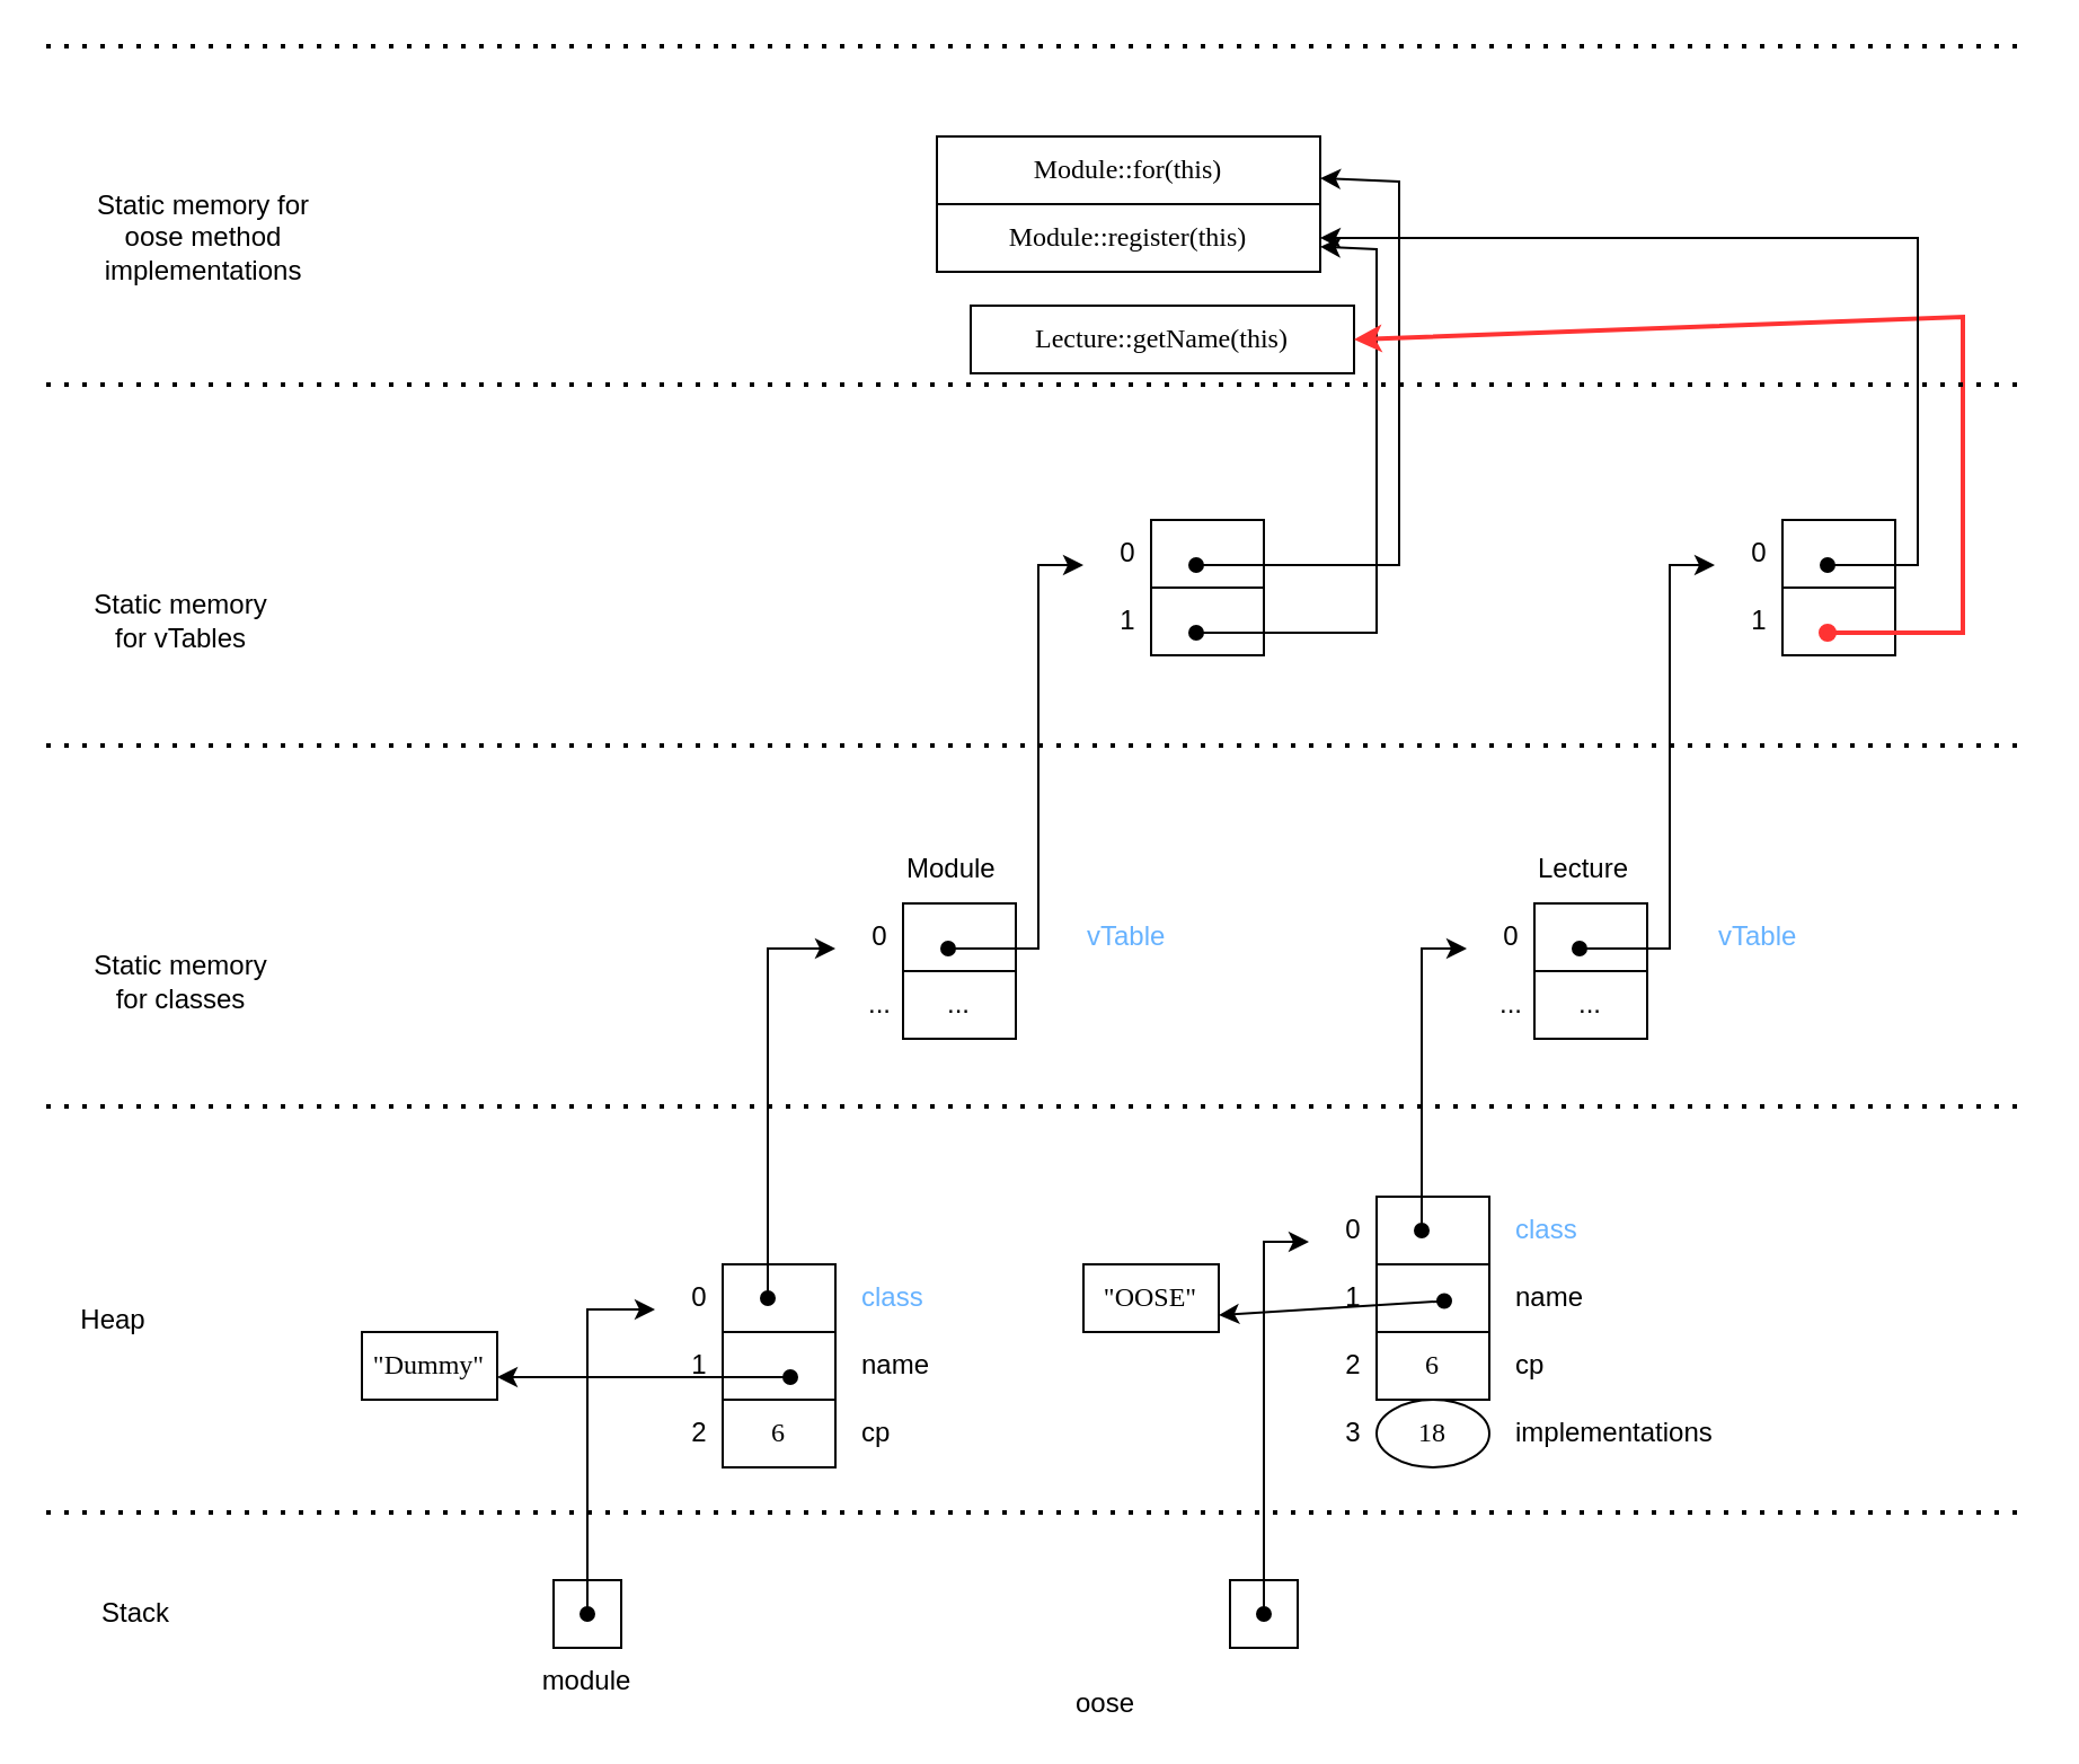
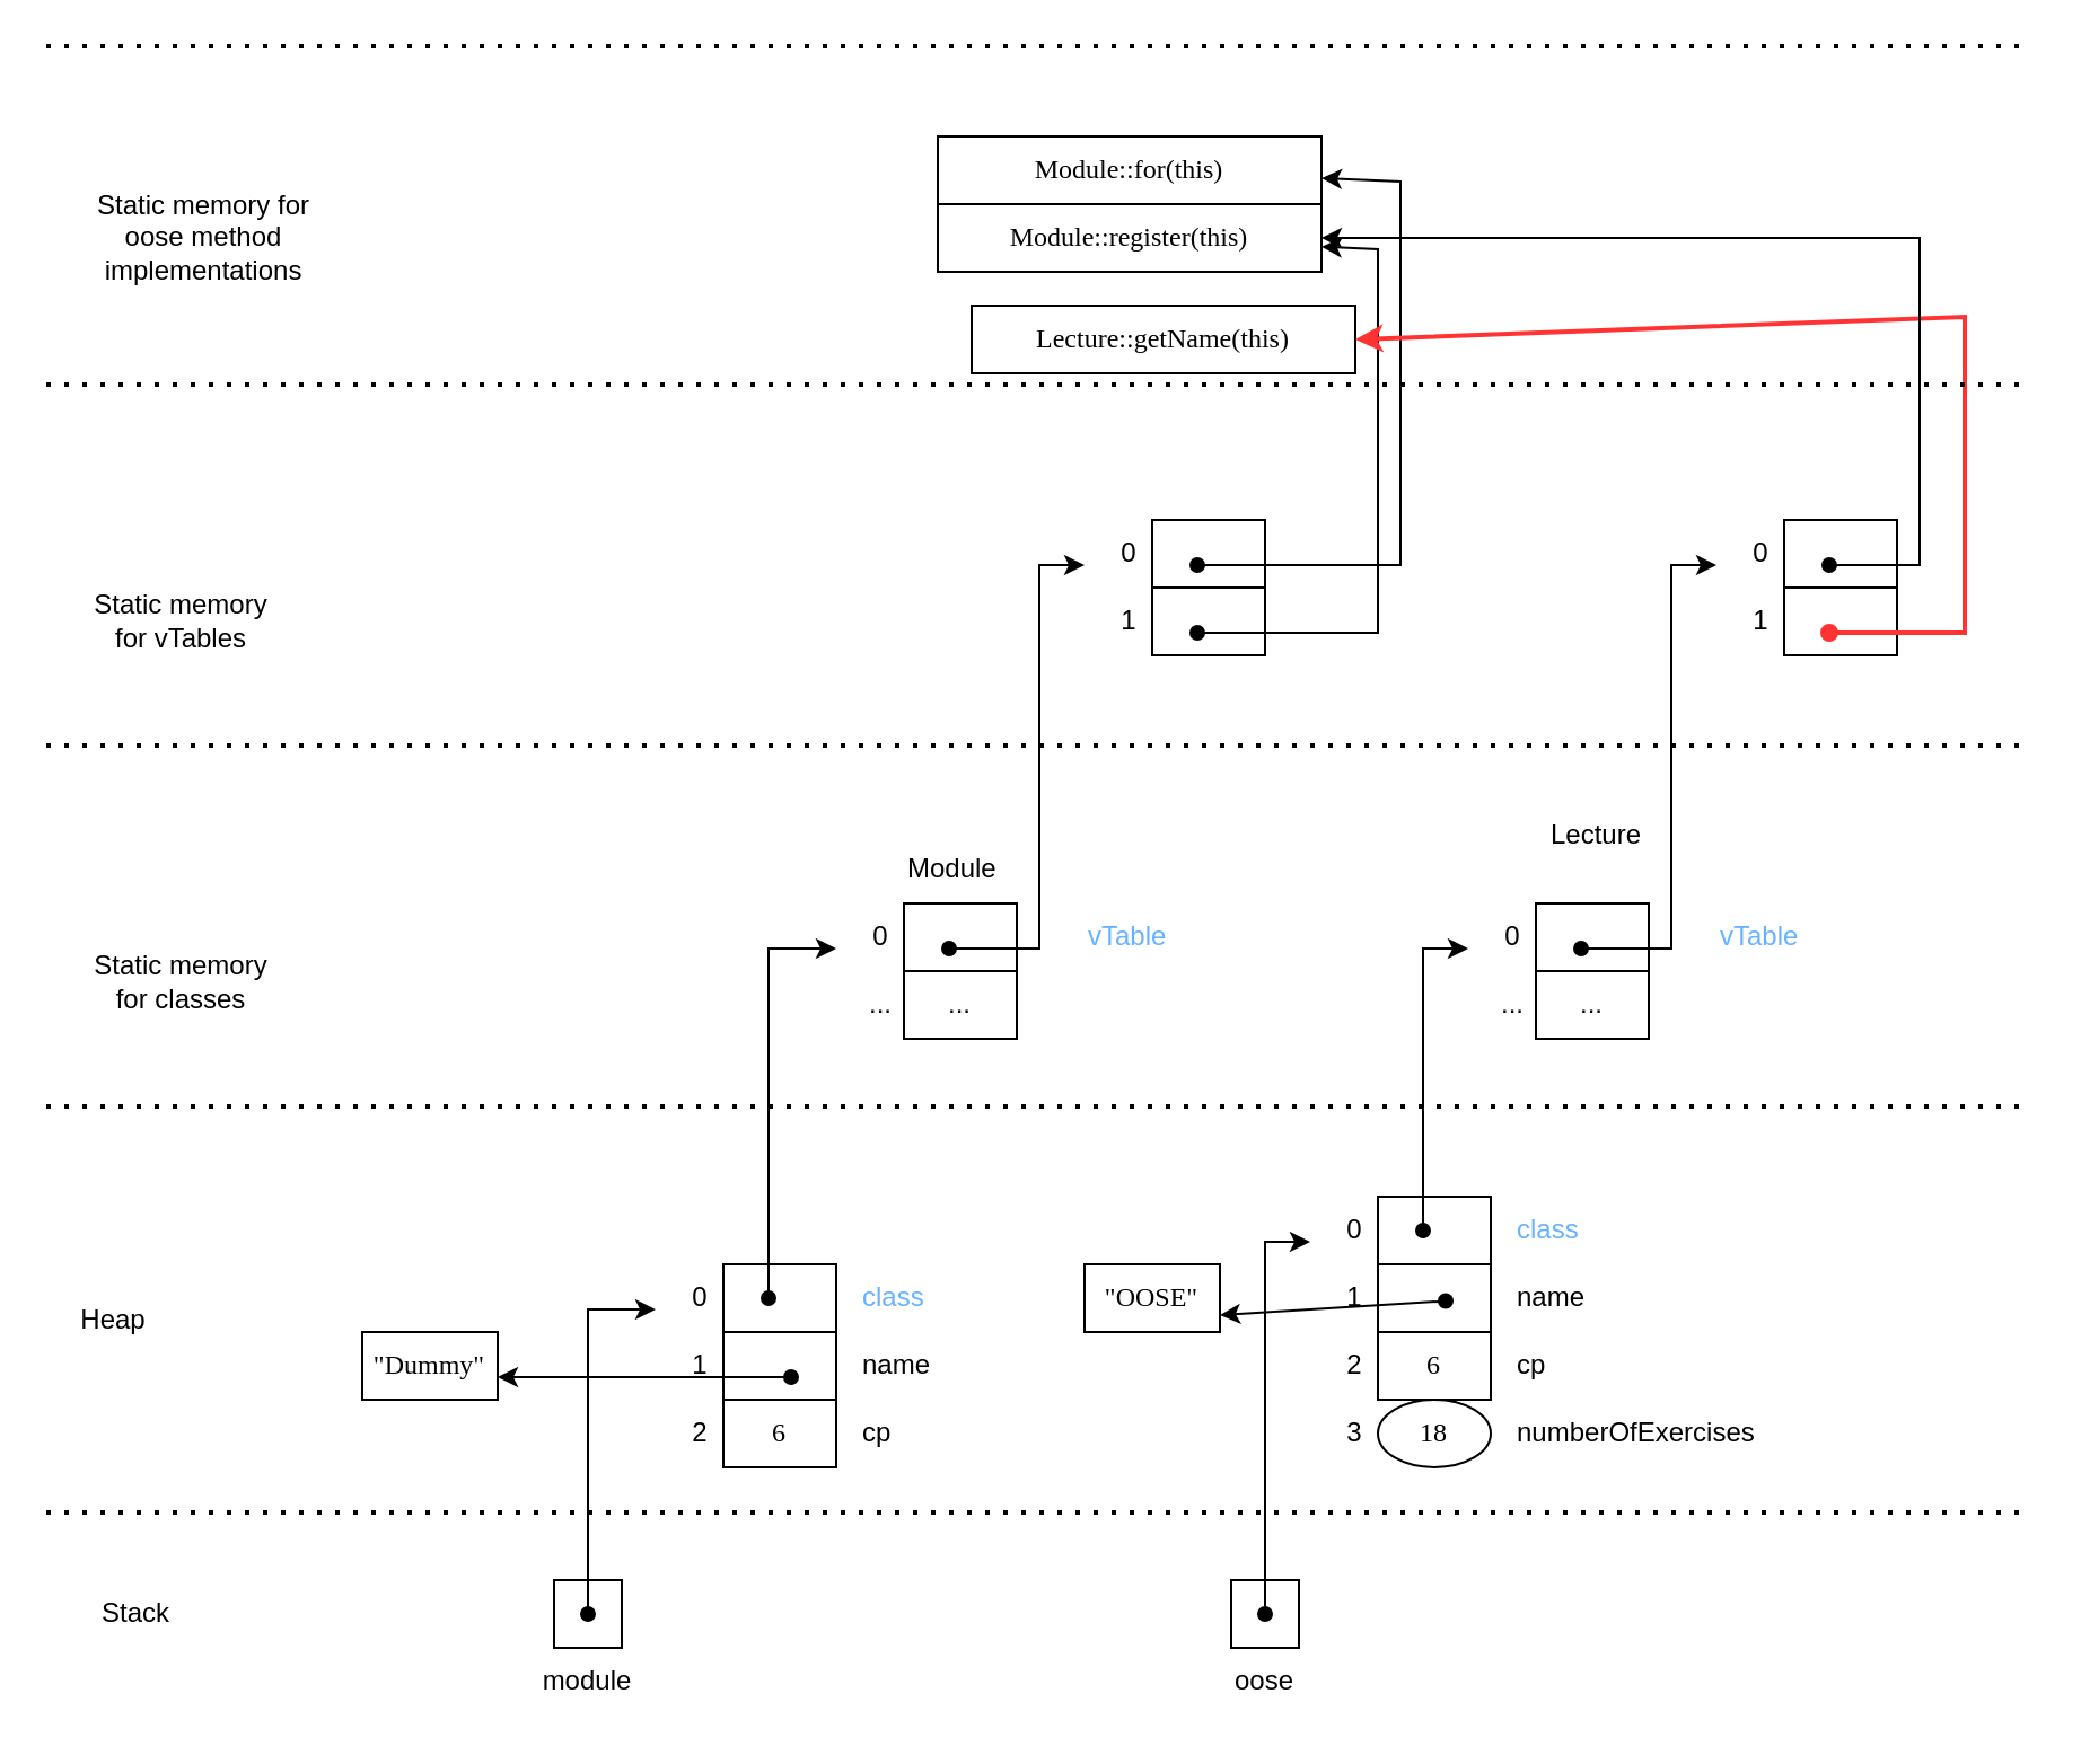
- <mxCell id="42" value="Lecture" style="text;html=1;strokeColor=none;fillColor=none;align=left;verticalAlign=middle;whiteSpace=wrap;rounded=0;" vertex="1" parent="1"><mxGeometry x="680" y="370" width="50" height="30" as="geometry" /></mxCell>
+ <mxCell id="42" value="Lecture" style="text;html=1;strokeColor=none;fillColor=none;align=left;verticalAlign=middle;whiteSpace=wrap;rounded=0;" vertex="1" parent="1"><mxGeometry x="685" y="355" width="50" height="30" as="geometry" /></mxCell>
- <mxCell id="29" value="implementations" style="text;html=1;strokeColor=none;fillColor=none;align=left;verticalAlign=middle;whiteSpace=wrap;rounded=0;" vertex="1" parent="1"><mxGeometry x="670" y="620" width="120" height="30" as="geometry" /></mxCell>
+ <mxCell id="29" value="numberOfExercises" style="text;html=1;strokeColor=none;fillColor=none;align=left;verticalAlign=middle;whiteSpace=wrap;rounded=0;" vertex="1" parent="1"><mxGeometry x="670" y="620" width="120" height="30" as="geometry" /></mxCell>
- <mxCell id="5" value="oose" style="text;html=1;strokeColor=none;fillColor=none;align=center;verticalAlign=middle;whiteSpace=wrap;rounded=0;" vertex="1" parent="1"><mxGeometry x="460" y="740" width="60" height="30" as="geometry" /></mxCell>
+ <mxCell id="5" value="oose" style="text;html=1;strokeColor=none;fillColor=none;align=center;verticalAlign=middle;whiteSpace=wrap;rounded=0;" vertex="1" parent="1"><mxGeometry x="530" y="730" width="60" height="30" as="geometry" /></mxCell>
